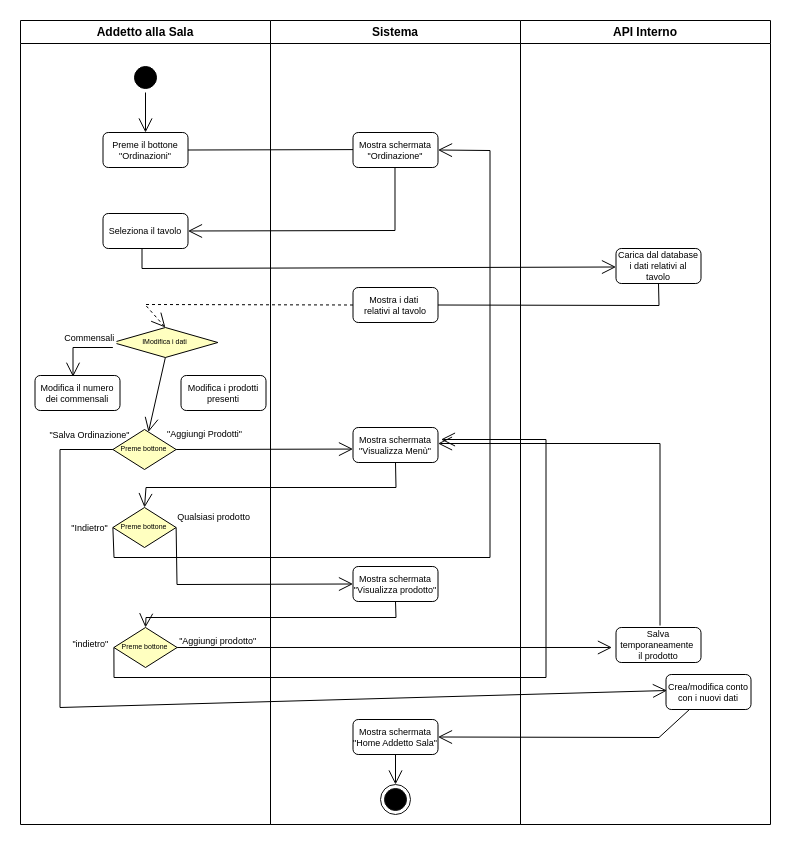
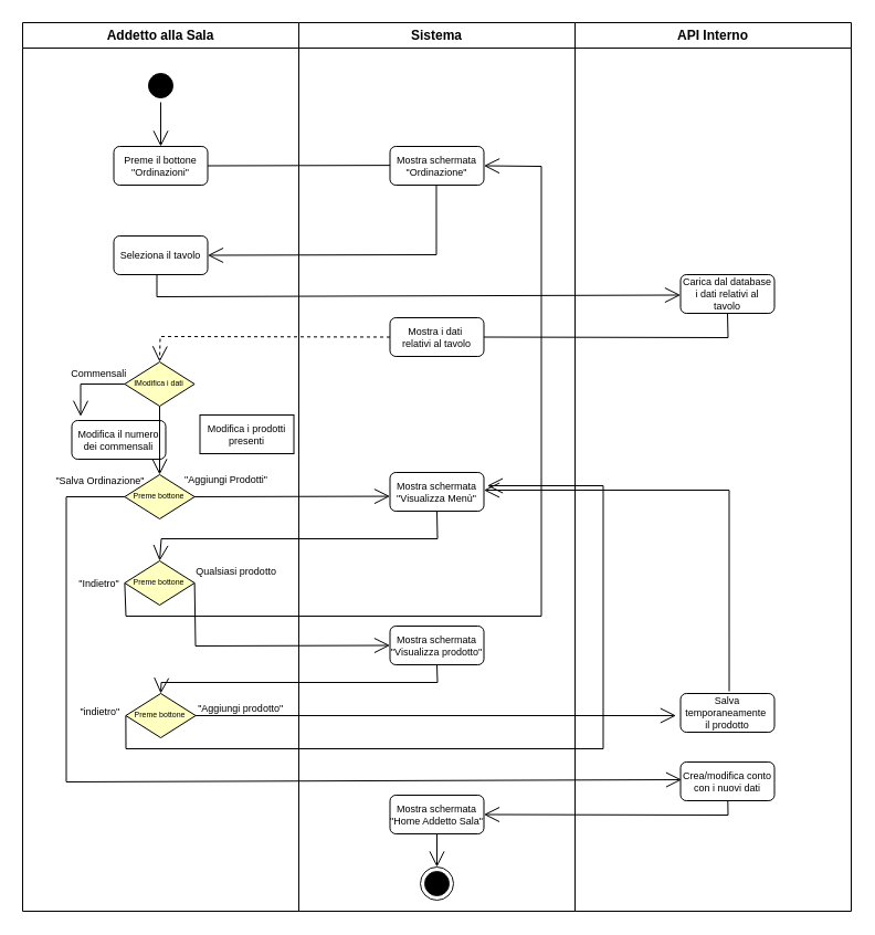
- <mxCell id="10" value="IModifica i dati" style="rhombus;fillColor=#ffffc0;strokeColor=#000000;whiteSpace=wrap;spacing=0;fontSize=7;align=center;" parent="2" vertex="1"><mxGeometry x="92.37" y="307" width="105" height="30" as="geometry" /></mxCell>
+ <mxCell id="10" value="IModifica i dati" style="rhombus;fillColor=#ffffc0;strokeColor=#000000;whiteSpace=wrap;spacing=0;fontSize=7;align=center;" parent="2" vertex="1"><mxGeometry x="92.37" y="307" width="63.25" height="40" as="geometry" /></mxCell>
- <mxCell id="8" value="Modifica il numero&#10;dei commensali" style="strokeColor=#000000;fontSize=9;rounded=1;" parent="2" vertex="1"><mxGeometry x="14.5" y="355" width="85" height="35" as="geometry" /></mxCell>
+ <mxCell id="8" value="Modifica il numero&#10;dei commensali" style="strokeColor=#000000;fontSize=9;rounded=1;" parent="2" vertex="1"><mxGeometry x="44.5" y="360" width="85" height="35" as="geometry" /></mxCell>
- <mxCell id="15" value="Modifica i prodotti&#10;presenti" style="strokeColor=#000000;fontSize=9;rounded=1;" parent="2" vertex="1"><mxGeometry x="160.5" y="355" width="85" height="35" as="geometry" /></mxCell>
+ <mxCell id="15" value="Modifica i prodotti&#10;presenti" style="strokeColor=#000000;fontSize=9;rounded=0;" parent="2" vertex="1"><mxGeometry x="160.5" y="355" width="85" height="35" as="geometry" /></mxCell>
- <mxCell id="26" value="Crea/modifica conto&#10;con i nuovi dati" style="strokeColor=#000000;fontSize=9;rounded=1;" parent="24" vertex="1"><mxGeometry x="145.5" y="654" width="85" height="35" as="geometry" /></mxCell>
+ <mxCell id="26" value="Crea/modifica conto&#10;con i nuovi dati" style="strokeColor=#000000;fontSize=9;rounded=1;" parent="24" vertex="1"><mxGeometry x="95.5" y="669" width="85" height="35" as="geometry" /></mxCell>
